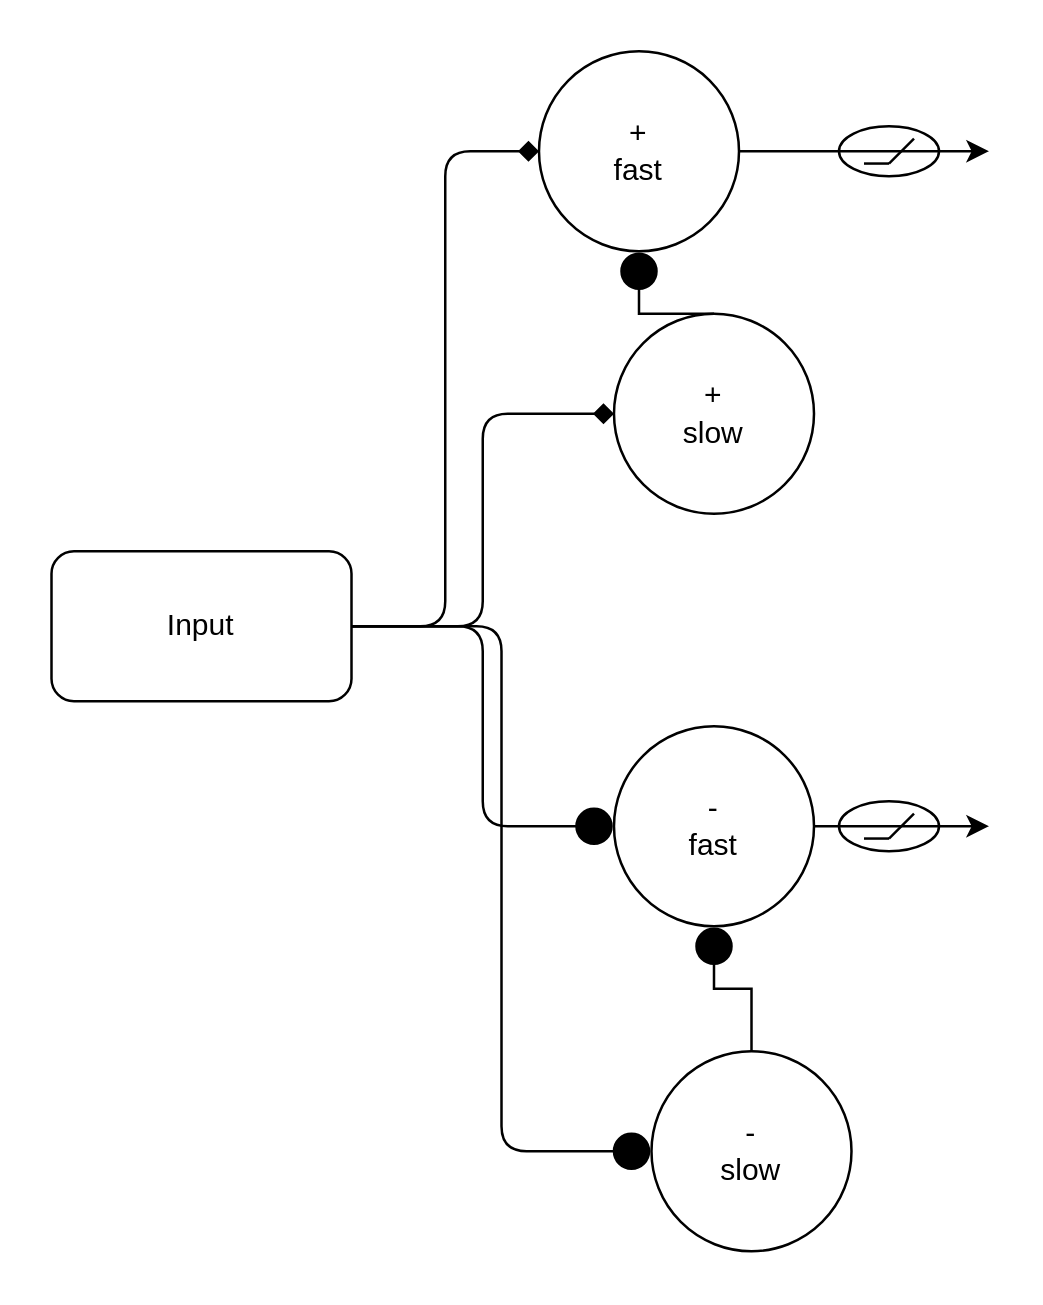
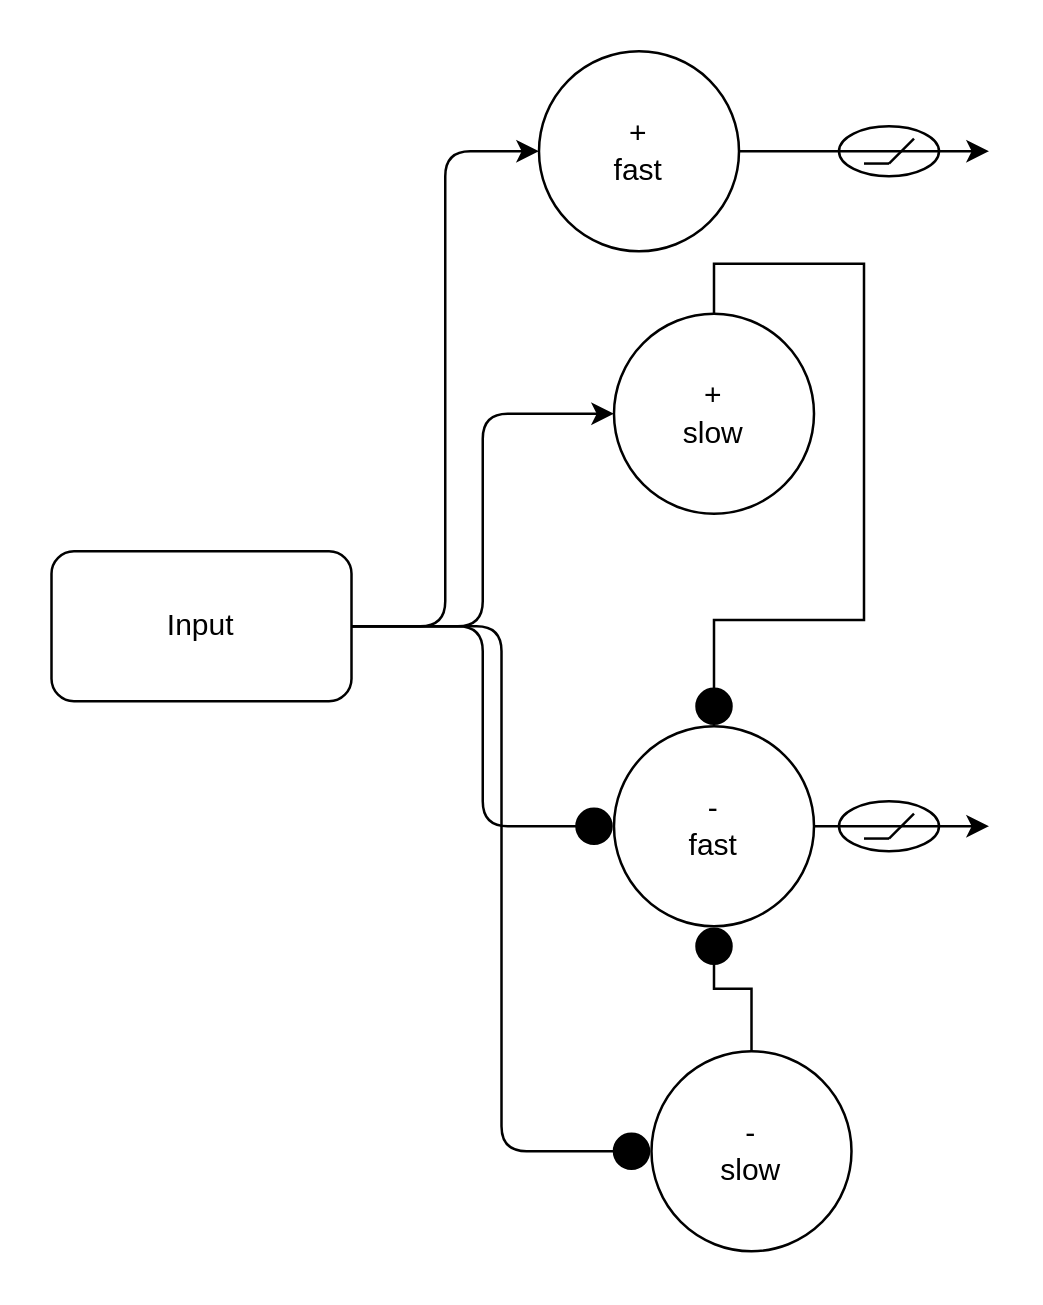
- <mxCell id="10" value="" style="endArrow=diamond;html=1;exitX=1;exitY=0.5;exitDx=0;exitDy=0;entryX=0;entryY=0.5;entryDx=0;entryDy=0;edgeStyle=orthogonalEdgeStyle;" edge="1" parent="1" source="3" target="4"><mxGeometry width="50" height="50" relative="1" as="geometry"><mxPoint x="155" y="280" as="sourcePoint" /><mxPoint x="185" y="260" as="targetPoint" /></mxGeometry></mxCell>
+ <mxCell id="10" value="" style="endArrow=classic;html=1;exitX=1;exitY=0.5;exitDx=0;exitDy=0;entryX=0;entryY=0.5;entryDx=0;entryDy=0;edgeStyle=orthogonalEdgeStyle;" edge="1" parent="1" source="3" target="4"><mxGeometry width="50" height="50" relative="1" as="geometry"><mxPoint x="155" y="280" as="sourcePoint" /><mxPoint x="185" y="260" as="targetPoint" /></mxGeometry></mxCell>
- <mxCell id="6" style="edgeStyle=orthogonalEdgeStyle;rounded=0;orthogonalLoop=1;jettySize=auto;html=1;exitX=0.5;exitY=0;exitDx=0;exitDy=0;entryX=0.5;entryY=1;entryDx=0;entryDy=0;endArrow=circle;endFill=1;" edge="1" parent="1" source="7" target="4"><mxGeometry relative="1" as="geometry" /></mxCell>
+ <mxCell id="6" style="edgeStyle=orthogonalEdgeStyle;rounded=0;orthogonalLoop=1;jettySize=auto;html=1;exitX=0.5;exitY=0;exitDx=0;exitDy=0;endArrow=circle;endFill=1;" edge="1" parent="1" source="7" target="5"><mxGeometry relative="1" as="geometry" /></mxCell>
- <mxCell id="11" value="" style="endArrow=diamond;html=1;exitX=1;exitY=0.5;exitDx=0;exitDy=0;entryX=0;entryY=0.5;entryDx=0;entryDy=0;edgeStyle=orthogonalEdgeStyle;" edge="1" parent="1" source="3" target="7"><mxGeometry width="50" height="50" relative="1" as="geometry"><mxPoint x="125" y="270" as="sourcePoint" /><mxPoint x="255" y="70" as="targetPoint" /></mxGeometry></mxCell>
+ <mxCell id="11" value="" style="endArrow=classic;html=1;exitX=1;exitY=0.5;exitDx=0;exitDy=0;entryX=0;entryY=0.5;entryDx=0;entryDy=0;edgeStyle=orthogonalEdgeStyle;" edge="1" parent="1" source="3" target="7"><mxGeometry width="50" height="50" relative="1" as="geometry"><mxPoint x="125" y="270" as="sourcePoint" /><mxPoint x="255" y="70" as="targetPoint" /></mxGeometry></mxCell>
